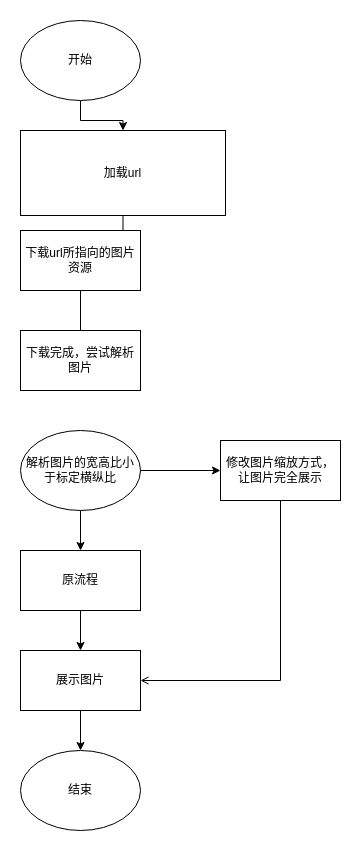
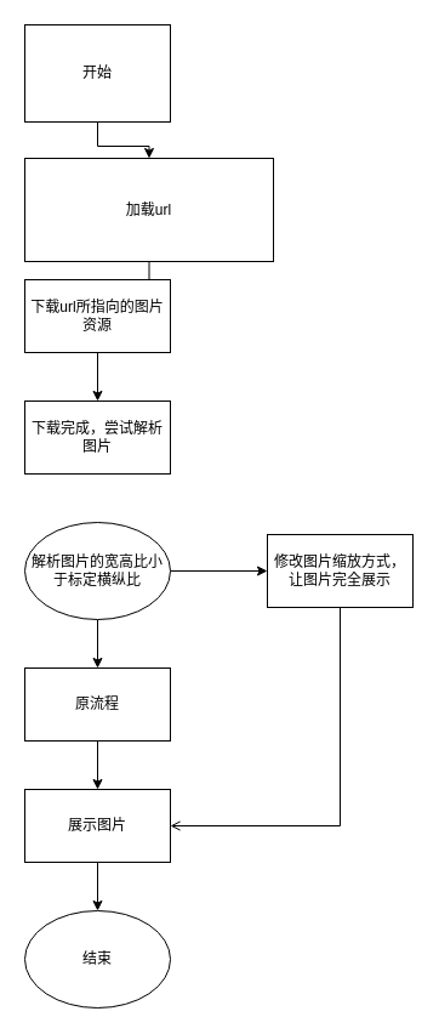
- <mxCell id="3" value="开始" style="ellipse;whiteSpace=wrap;html=1;" vertex="1" parent="1"><mxGeometry x="20" y="20" width="120" height="80" as="geometry" /></mxCell>
+ <mxCell id="3" value="开始" style="whiteSpace=wrap;html=1;rounded=0;" vertex="1" parent="1"><mxGeometry x="20" y="20" width="120" height="80" as="geometry" /></mxCell>
- <mxCell id="6" value="" style="edgeStyle=orthogonalEdgeStyle;rounded=0;orthogonalLoop=1;jettySize=auto;html=1;endArrow=none;" edge="1" parent="1" source="7" target="8"><mxGeometry relative="1" as="geometry" /></mxCell>
+ <mxCell id="6" value="" style="edgeStyle=orthogonalEdgeStyle;rounded=0;orthogonalLoop=1;jettySize=auto;html=1;" edge="1" parent="1" source="7" target="8"><mxGeometry relative="1" as="geometry" /></mxCell>
